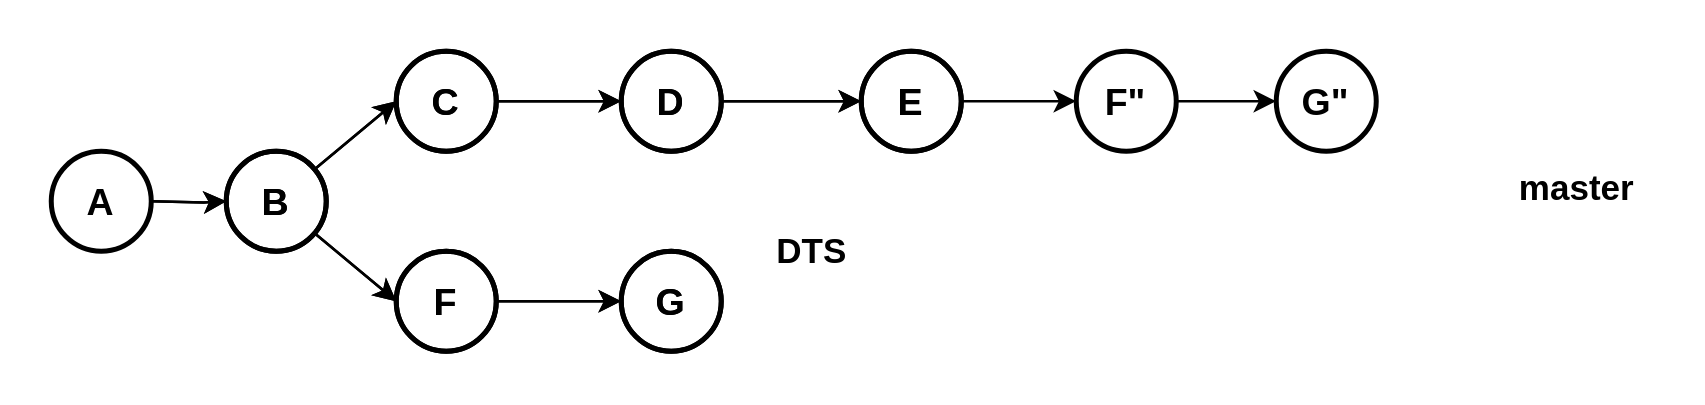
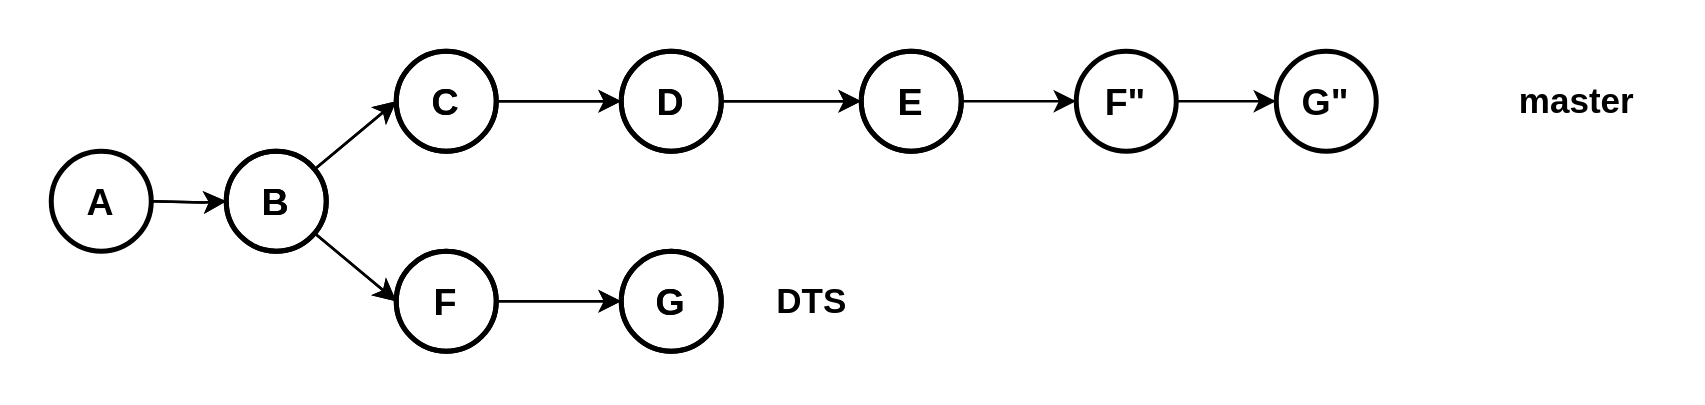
- <mxCell id="28" value="&lt;font color=&quot;#000000&quot; style=&quot;font-size: 14px;&quot;&gt;master&lt;/font&gt;" style="text;html=1;align=center;verticalAlign=middle;resizable=0;points=[];autosize=1;fontSize=14;fontStyle=1" parent="1" vertex="1"><mxGeometry x="600" y="65" width="60" height="20" as="geometry" /></mxCell>
+ <mxCell id="28" value="&lt;font color=&quot;#000000&quot; style=&quot;font-size: 14px;&quot;&gt;master&lt;/font&gt;" style="text;html=1;align=center;verticalAlign=middle;resizable=0;points=[];autosize=1;fontSize=14;fontStyle=1" parent="1" vertex="1"><mxGeometry x="600" y="30" width="60" height="20" as="geometry" /></mxCell>
- <mxCell id="29" value="&lt;font color=&quot;#000000&quot; style=&quot;font-size: 14px&quot;&gt;DTS&lt;/font&gt;" style="text;html=1;align=center;verticalAlign=middle;resizable=0;points=[];autosize=1;fontSize=14;fontStyle=1" parent="1" vertex="1"><mxGeometry x="304" y="90" width="40" height="20" as="geometry" /></mxCell>
+ <mxCell id="29" value="&lt;font color=&quot;#000000&quot; style=&quot;font-size: 14px&quot;&gt;DTS&lt;/font&gt;" style="text;html=1;align=center;verticalAlign=middle;resizable=0;points=[];autosize=1;fontSize=14;fontStyle=1" parent="1" vertex="1"><mxGeometry x="304" y="110" width="40" height="20" as="geometry" /></mxCell>
